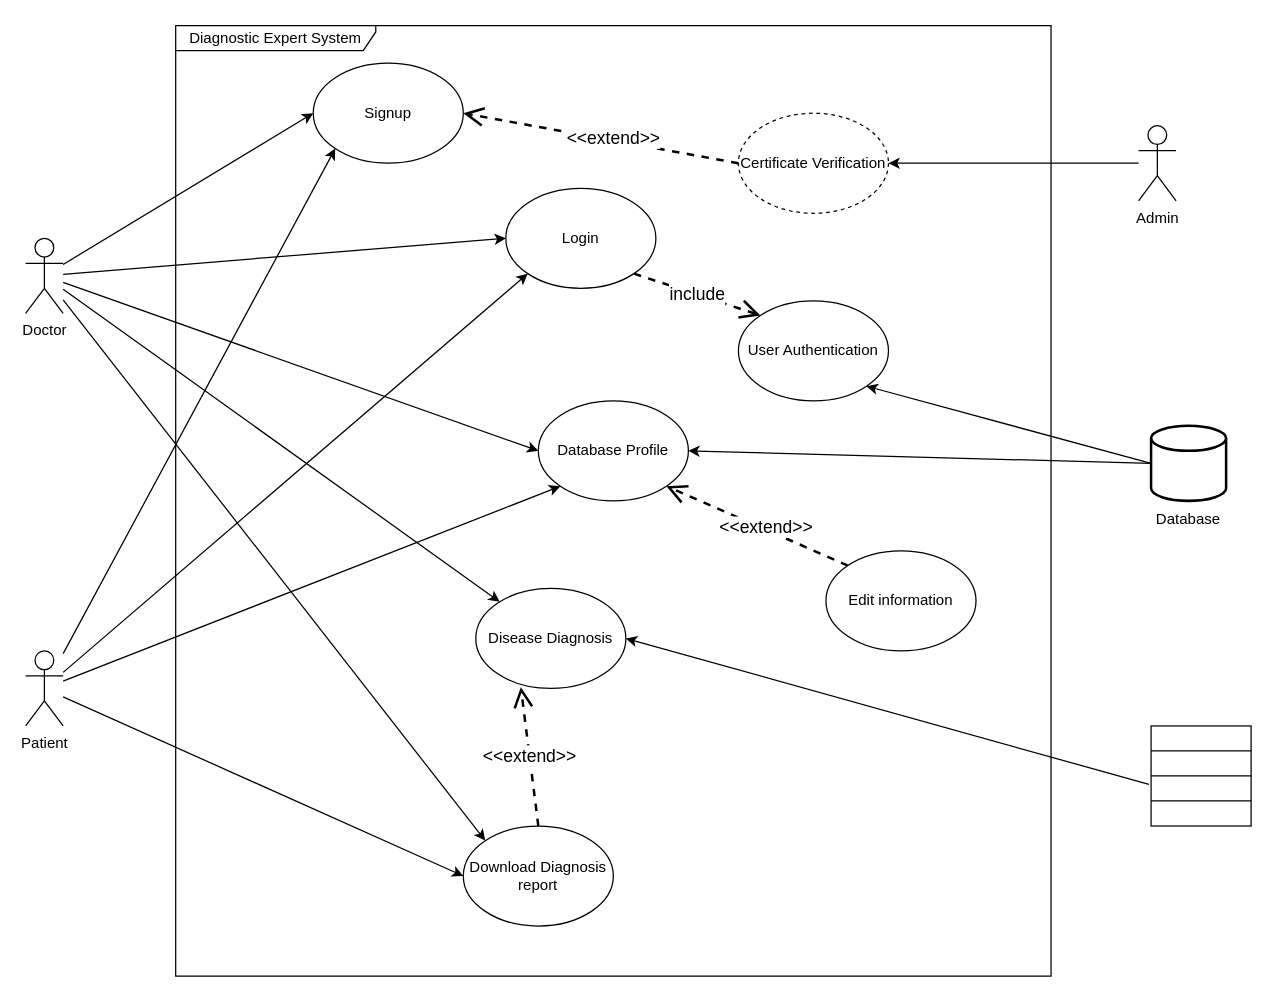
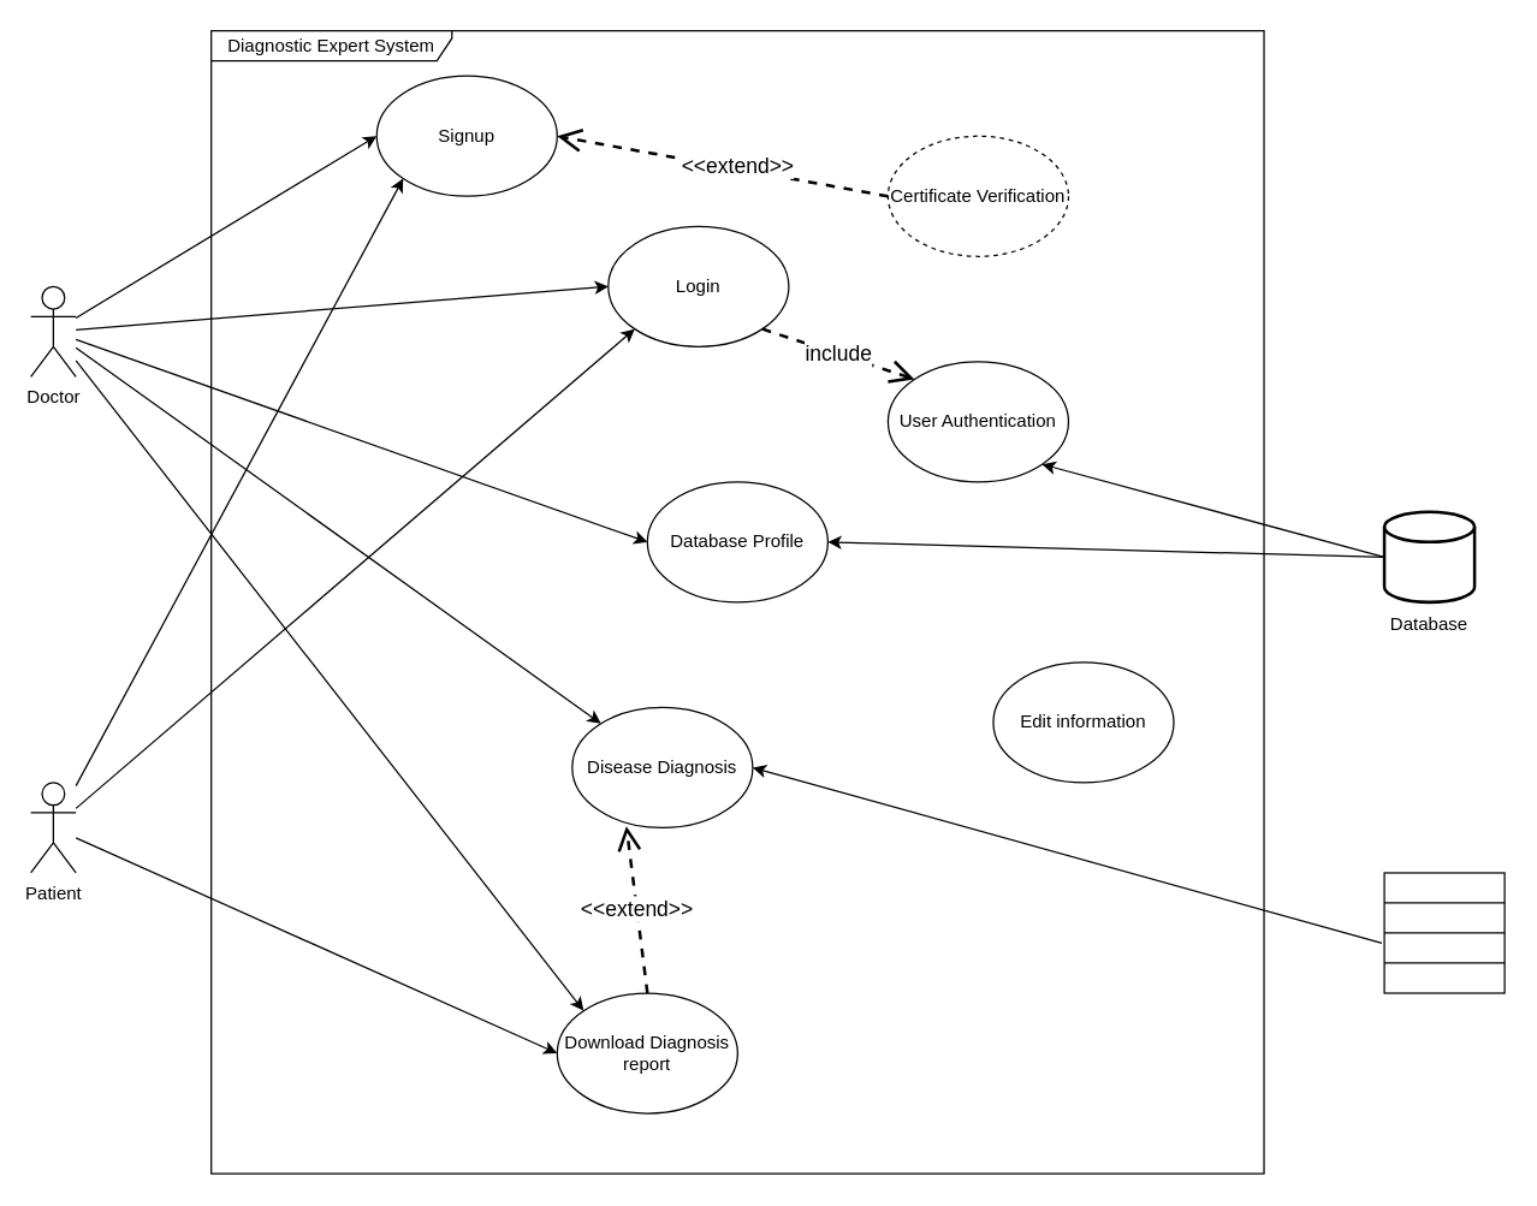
- <mxCell id="24" style="rounded=0;orthogonalLoop=1;jettySize=auto;html=1;entryX=1;entryY=0.5;entryDx=0;entryDy=0;" parent="1" source="25" target="28" edge="1"><mxGeometry relative="1" as="geometry"><mxPoint x="780" y="180" as="targetPoint" /></mxGeometry></mxCell>
- <mxCell id="25" value="Admin" style="shape=umlActor;verticalLabelPosition=bottom;verticalAlign=top;html=1;outlineConnect=0;" parent="1" vertex="1"><mxGeometry x="910" y="100" width="30" height="60" as="geometry" /></mxCell>
- <mxCell id="29" value="&amp;lt;&amp;lt;extend&amp;gt;&amp;gt;" style="endArrow=open;endSize=12;dashed=1;html=1;rounded=0;entryX=1;entryY=1;entryDx=0;entryDy=0;strokeWidth=2;fontSize=14;exitX=0;exitY=0;exitDx=0;exitDy=0;" parent="1" source="30" target="23" edge="1"><mxGeometry x="-0.088" y="-2" width="160" relative="1" as="geometry"><mxPoint x="600" y="450" as="sourcePoint" /><mxPoint x="520" y="450" as="targetPoint" /><mxPoint as="offset" /></mxGeometry></mxCell>
- <mxCell id="10" style="rounded=0;orthogonalLoop=1;jettySize=auto;html=1;entryX=0;entryY=1;entryDx=0;entryDy=0;" parent="1" source="12" target="23" edge="1"><mxGeometry relative="1" as="geometry" /></mxCell>
